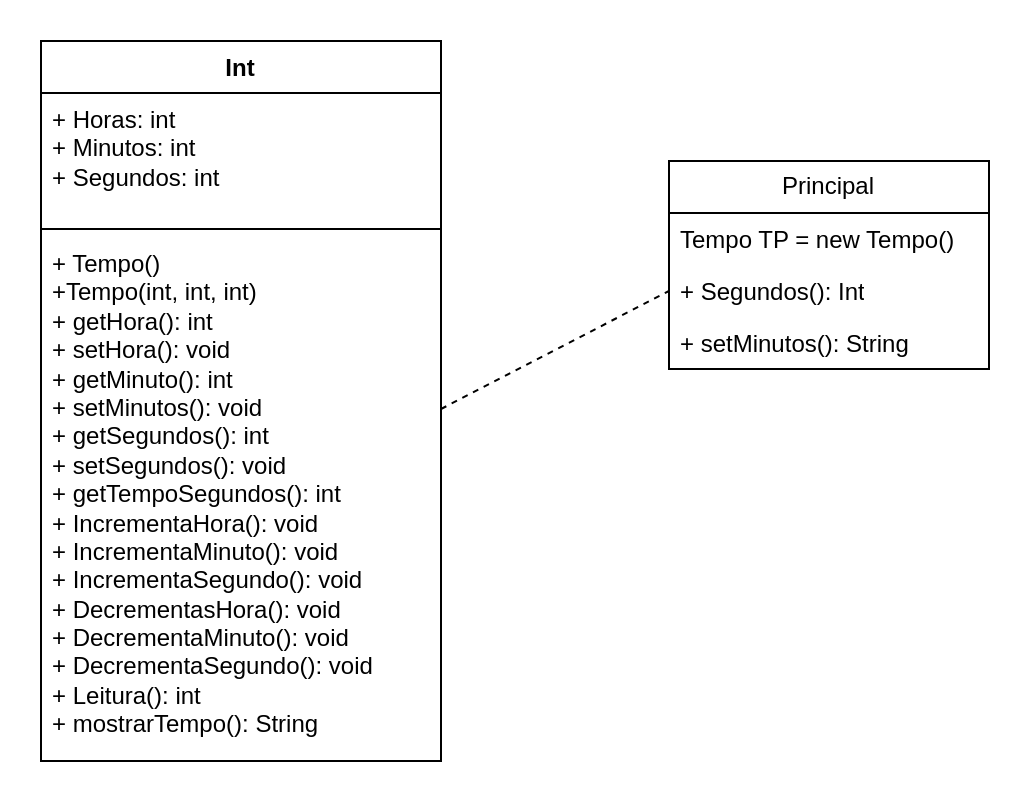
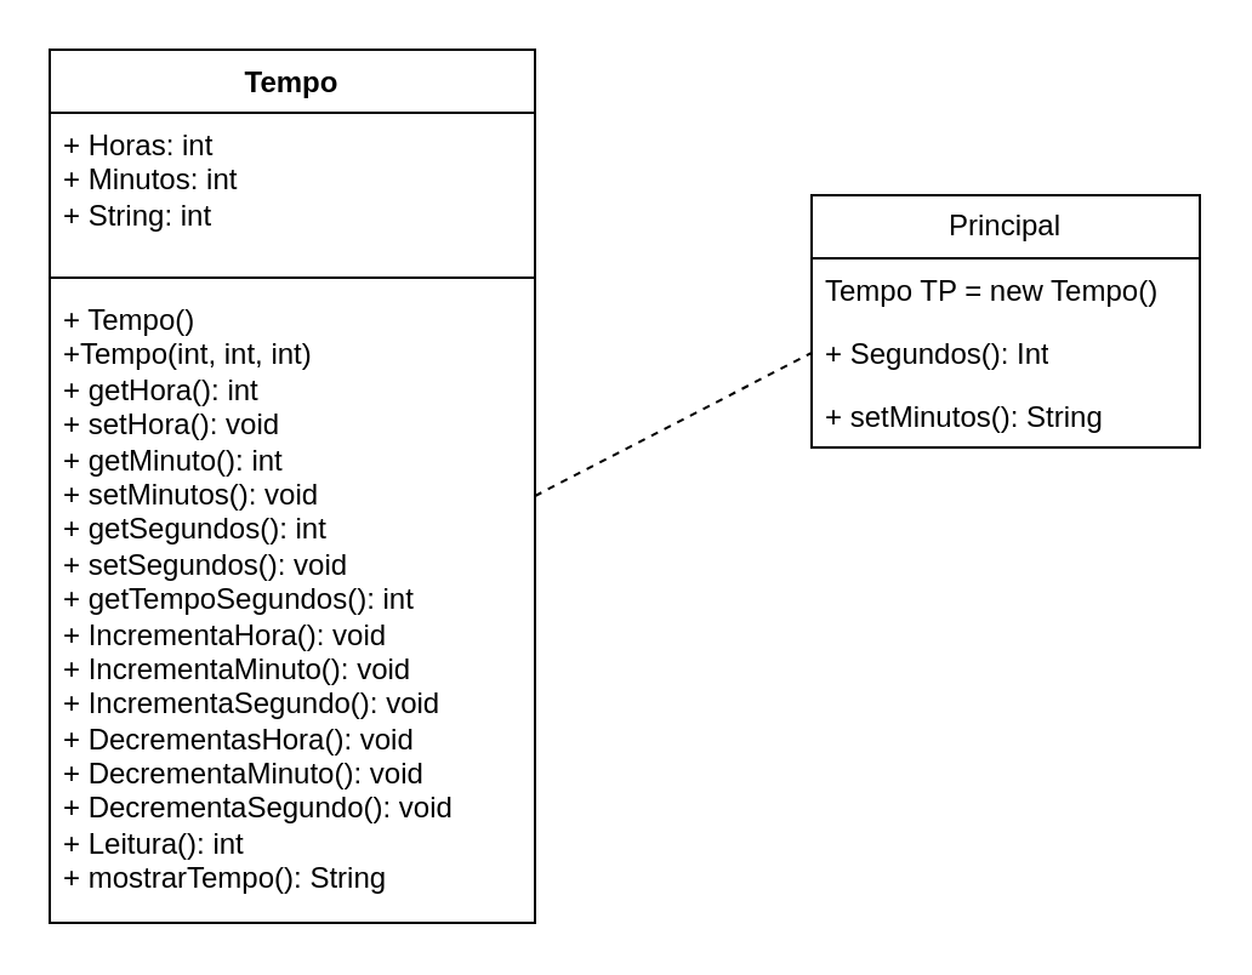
- <mxCell id="2" value="Int" style="swimlane;fontStyle=1;align=center;verticalAlign=top;childLayout=stackLayout;horizontal=1;startSize=26;horizontalStack=0;resizeParent=1;resizeParentMax=0;resizeLast=0;collapsible=1;marginBottom=0;whiteSpace=wrap;html=1;" vertex="1" parent="1"><mxGeometry x="20" y="20" width="200" height="360" as="geometry" /></mxCell>
+ <mxCell id="2" value="Tempo" style="swimlane;fontStyle=1;align=center;verticalAlign=top;childLayout=stackLayout;horizontal=1;startSize=26;horizontalStack=0;resizeParent=1;resizeParentMax=0;resizeLast=0;collapsible=1;marginBottom=0;whiteSpace=wrap;html=1;" vertex="1" parent="1"><mxGeometry x="20" y="20" width="200" height="360" as="geometry" /></mxCell>
- <mxCell id="3" value="+ Horas: int&lt;div&gt;+ Minutos: int&lt;/div&gt;&lt;div&gt;+ Segundos: int&lt;/div&gt;" style="text;strokeColor=none;fillColor=none;align=left;verticalAlign=top;spacingLeft=4;spacingRight=4;overflow=hidden;rotatable=0;points=[[0,0.5],[1,0.5]];portConstraint=eastwest;whiteSpace=wrap;html=1;" vertex="1" parent="2"><mxGeometry y="26" width="200" height="64" as="geometry" /></mxCell>
+ <mxCell id="3" value="+ Horas: int&lt;div&gt;+ Minutos: int&lt;/div&gt;&lt;div&gt;+ String: int&lt;/div&gt;" style="text;strokeColor=none;fillColor=none;align=left;verticalAlign=top;spacingLeft=4;spacingRight=4;overflow=hidden;rotatable=0;points=[[0,0.5],[1,0.5]];portConstraint=eastwest;whiteSpace=wrap;html=1;" vertex="1" parent="2"><mxGeometry y="26" width="200" height="64" as="geometry" /></mxCell>
